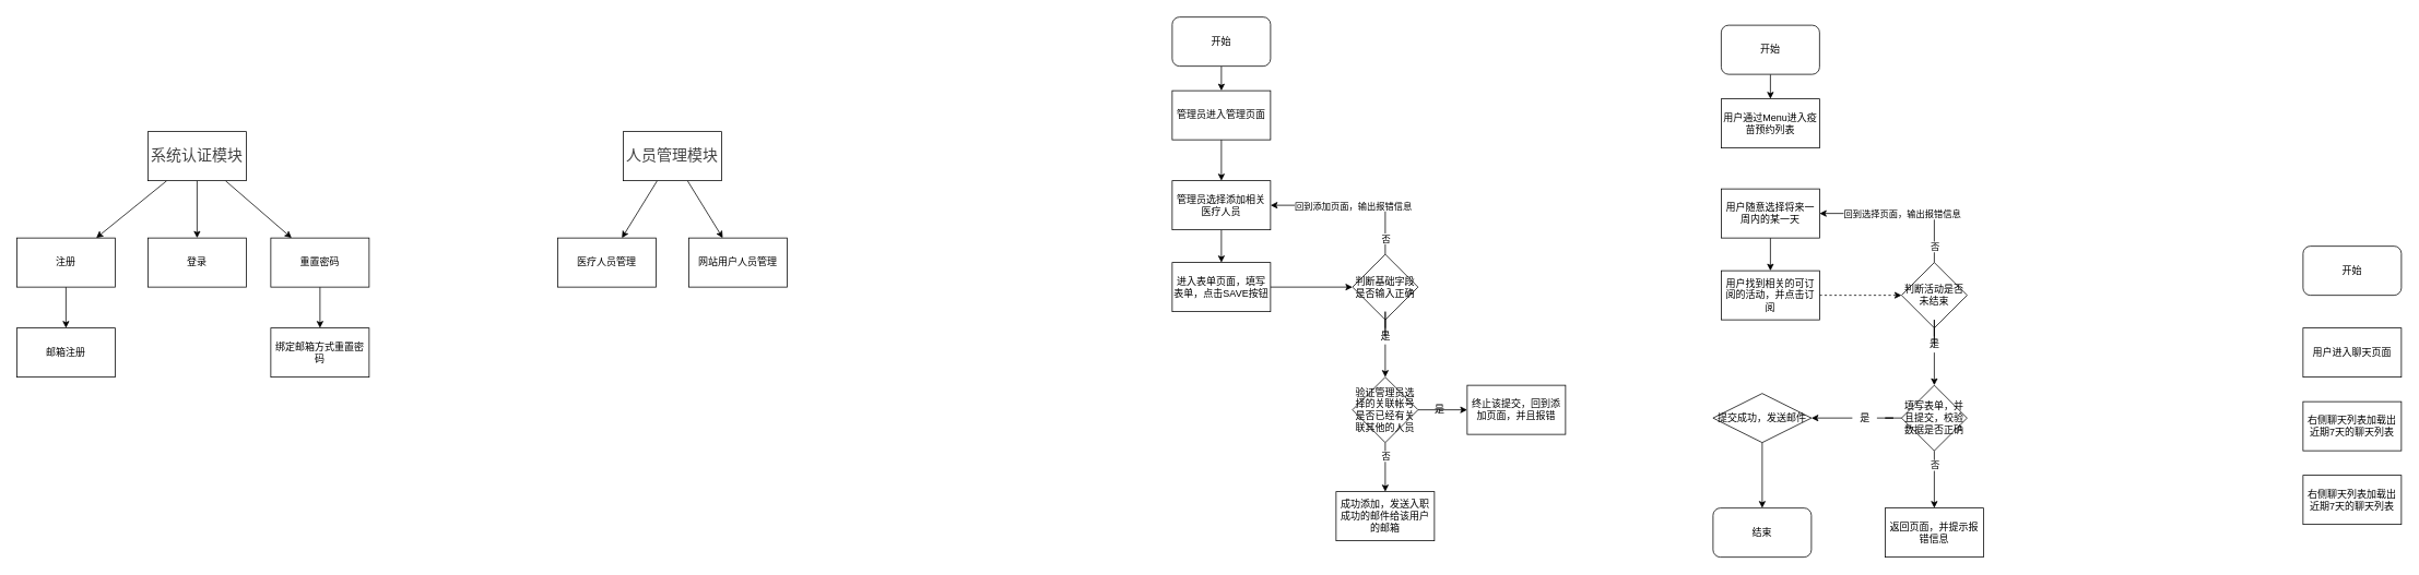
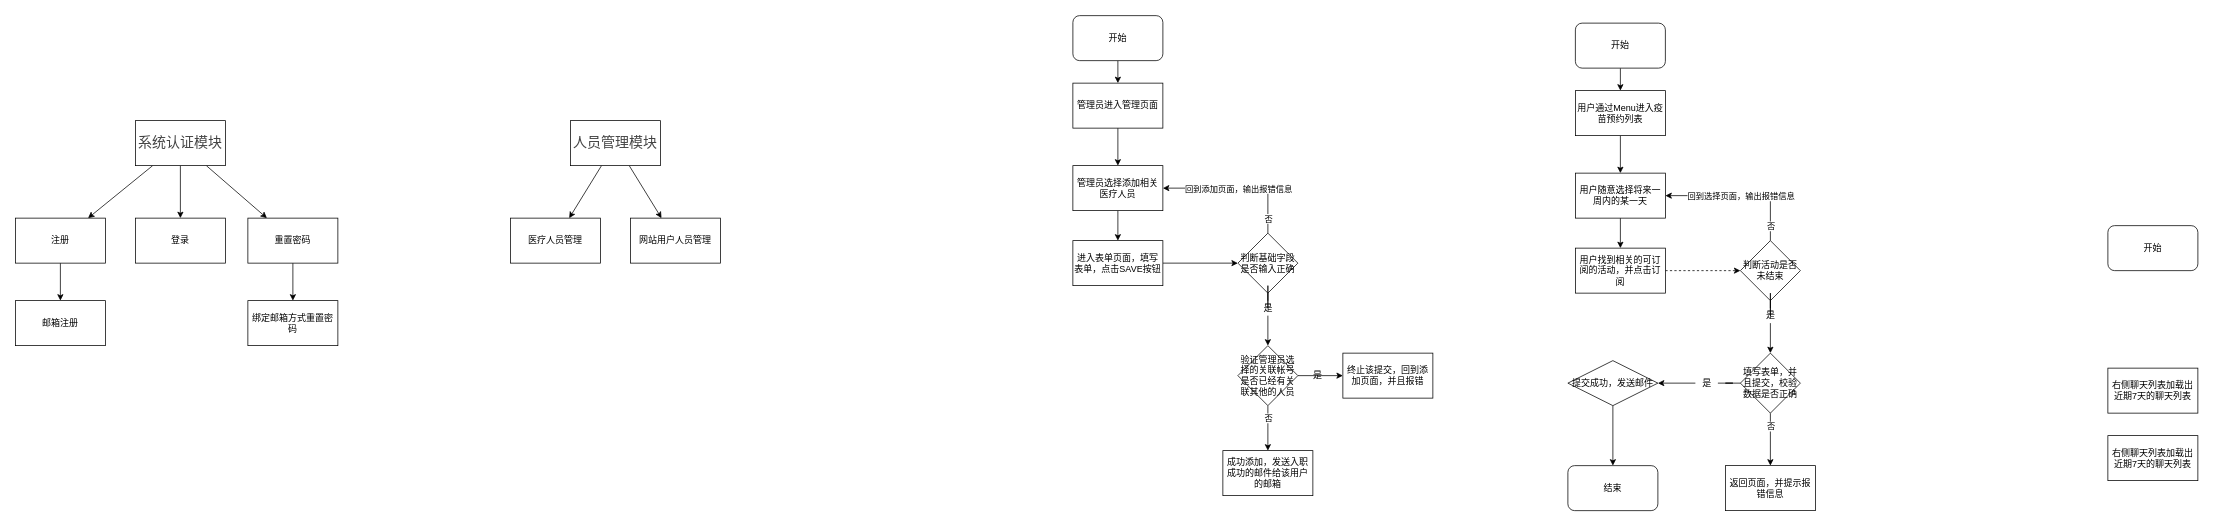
+ <mxCell id="40" value="" style="edgeStyle=none;rounded=0;orthogonalLoop=1;jettySize=auto;html=1;" edge="1" parent="1" source="41" target="45"><mxGeometry relative="1" as="geometry" /></mxCell>
- <mxCell id="66" value="用户进入聊天页面" style="rounded=0;whiteSpace=wrap;html=1;" vertex="1" parent="1"><mxGeometry x="2810" y="400" width="120" height="60" as="geometry" /></mxCell>
